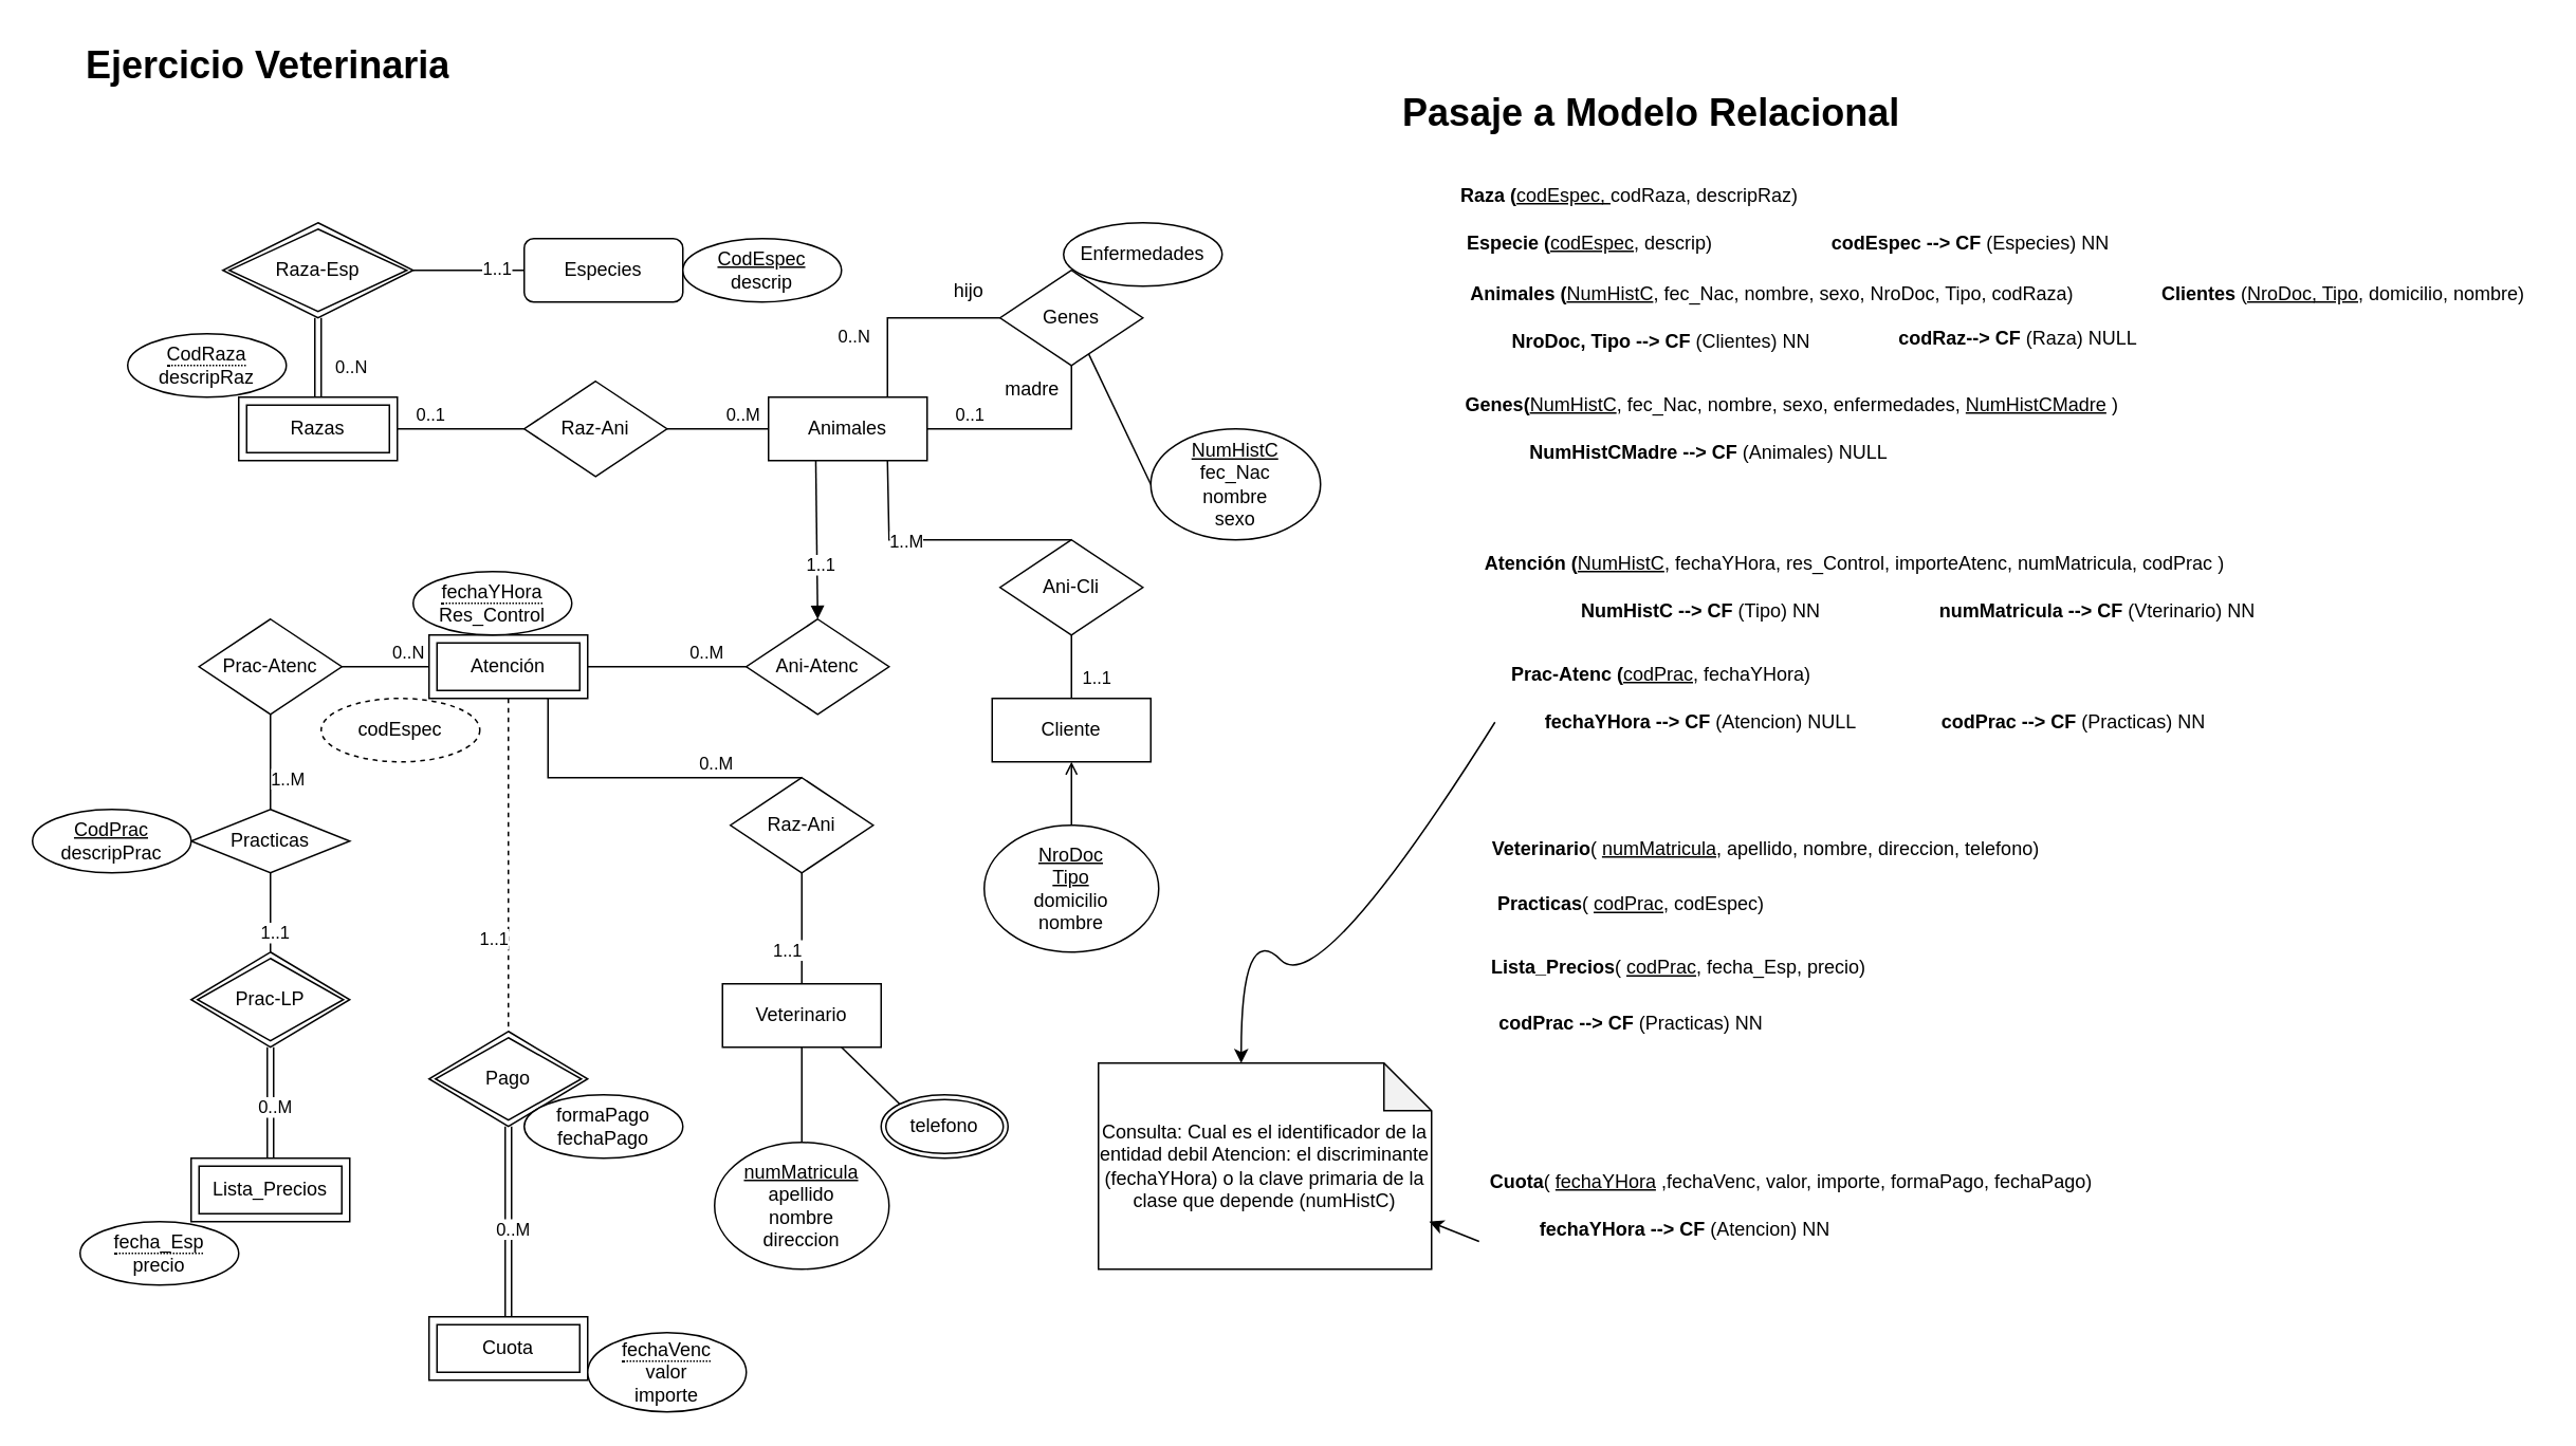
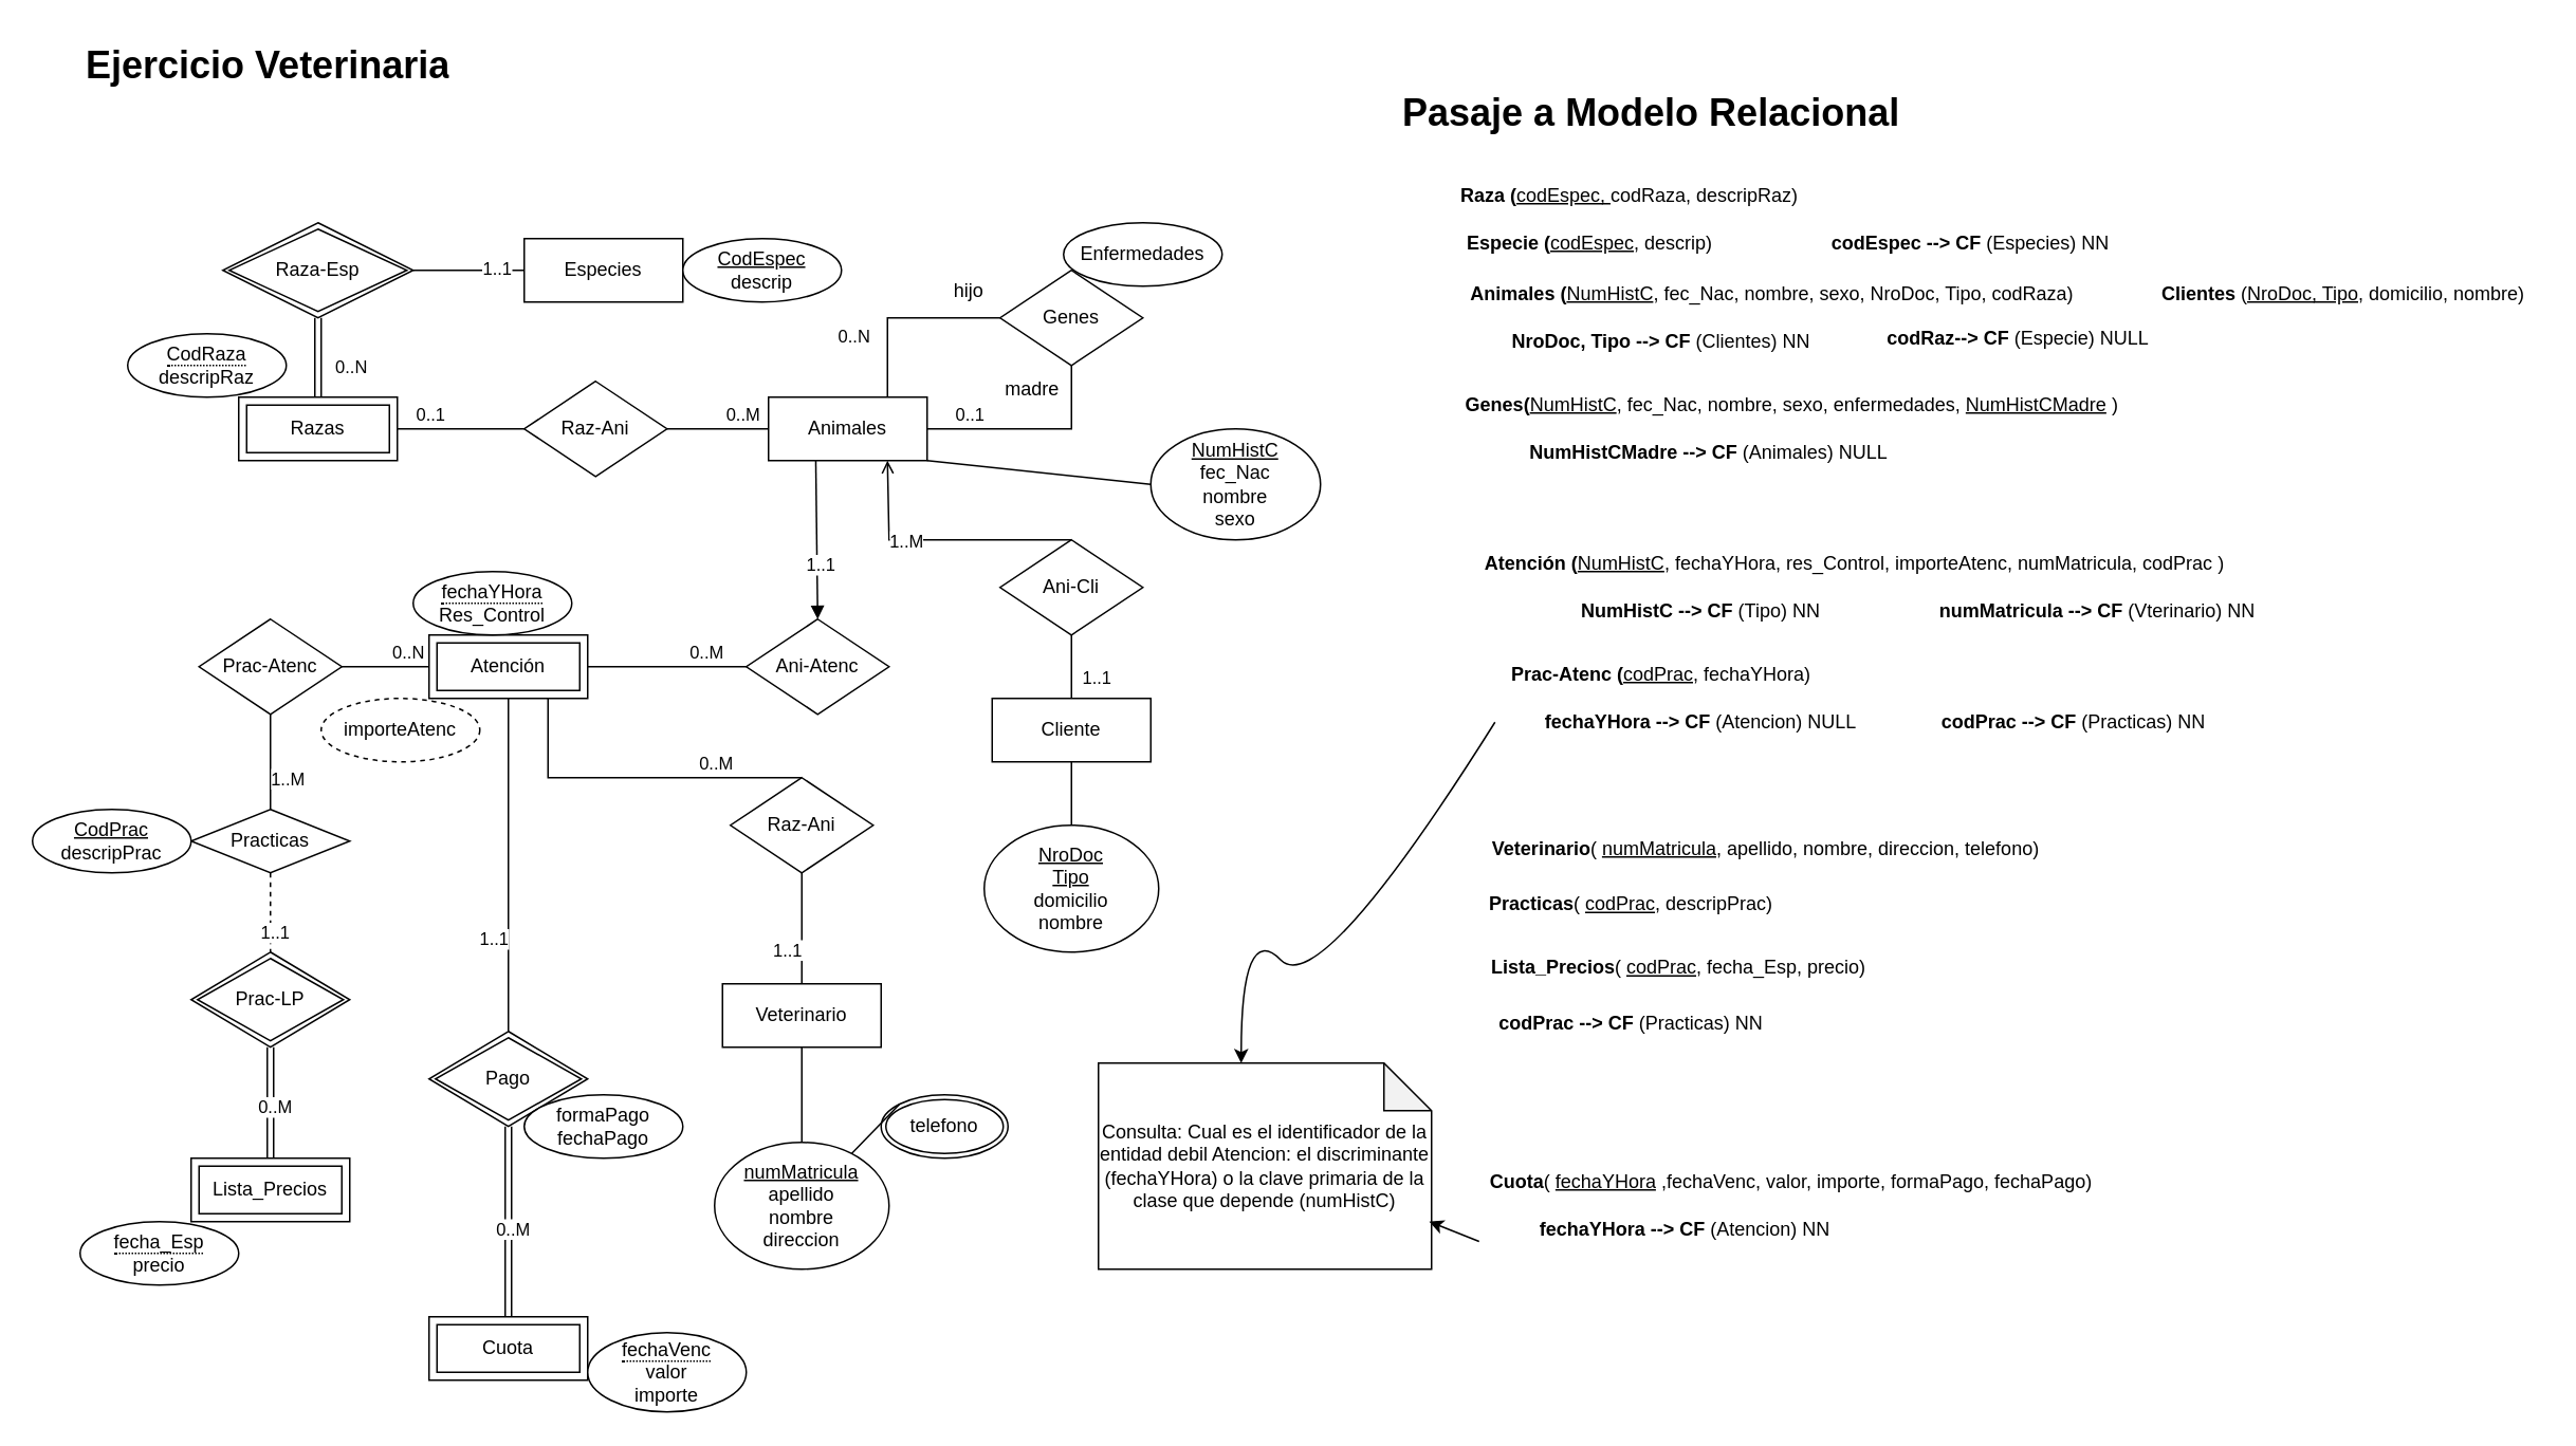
- <mxCell id="2" value="Especies" style="whiteSpace=wrap;html=1;align=center;rounded=1;" vertex="1" parent="1"><mxGeometry x="330" y="150" width="100" height="40" as="geometry" /></mxCell>
+ <mxCell id="2" value="Especies" style="whiteSpace=wrap;html=1;align=center;" vertex="1" parent="1"><mxGeometry x="330" y="150" width="100" height="40" as="geometry" /></mxCell>
- <mxCell id="89" value="&lt;b&gt;codRaz--&amp;gt; CF&lt;/b&gt;&lt;b&gt;&amp;nbsp;&lt;/b&gt;(Raza) NULL" style="text;html=1;align=center;verticalAlign=middle;whiteSpace=wrap;rounded=0;" vertex="1" parent="1"><mxGeometry x="1142" y="198" width="260" height="30" as="geometry" /></mxCell>
+ <mxCell id="89" value="&lt;b&gt;codRaz--&amp;gt; CF&lt;/b&gt;&lt;b&gt;&amp;nbsp;&lt;/b&gt;(Especie) NULL" style="text;html=1;align=center;verticalAlign=middle;whiteSpace=wrap;rounded=0;" vertex="1" parent="1"><mxGeometry x="1142" y="198" width="260" height="30" as="geometry" /></mxCell>
- <mxCell id="64" value="" style="endArrow=none;html=1;rounded=0;exitX=0;exitY=0.5;exitDx=0;exitDy=0;" edge="1" parent="1" source="63" target="23"><mxGeometry relative="1" as="geometry"><mxPoint x="430" y="280" as="sourcePoint" /><mxPoint x="494" y="280" as="targetPoint" /></mxGeometry></mxCell>
+ <mxCell id="64" value="" style="endArrow=none;html=1;rounded=0;entryX=1;entryY=1;entryDx=0;entryDy=0;exitX=0;exitY=0.5;exitDx=0;exitDy=0;" edge="1" parent="1" source="63" target="5"><mxGeometry relative="1" as="geometry"><mxPoint x="430" y="280" as="sourcePoint" /><mxPoint x="494" y="280" as="targetPoint" /></mxGeometry></mxCell>
- <mxCell id="32" value="" style="endArrow=none;html=1;rounded=0;exitX=0.5;exitY=0;exitDx=0;exitDy=0;entryX=0.75;entryY=1;entryDx=0;entryDy=0;" edge="1" parent="1" source="31" target="5"><mxGeometry relative="1" as="geometry"><mxPoint x="660" y="370" as="sourcePoint" /><mxPoint x="590" y="330" as="targetPoint" /><Array as="points"><mxPoint x="560" y="340" /></Array></mxGeometry></mxCell>
+ <mxCell id="32" value="" style="endArrow=open;html=1;rounded=0;exitX=0.5;exitY=0;exitDx=0;exitDy=0;entryX=0.75;entryY=1;entryDx=0;entryDy=0;" edge="1" parent="1" source="31" target="5"><mxGeometry relative="1" as="geometry"><mxPoint x="660" y="370" as="sourcePoint" /><mxPoint x="590" y="330" as="targetPoint" /><Array as="points"><mxPoint x="560" y="340" /></Array></mxGeometry></mxCell>
- <mxCell id="75" value="codEspec" style="ellipse;whiteSpace=wrap;html=1;align=center;dashed=1;" vertex="1" parent="1"><mxGeometry x="202" y="440" width="100" height="40" as="geometry" /></mxCell>
+ <mxCell id="75" value="importeAtenc" style="ellipse;whiteSpace=wrap;html=1;align=center;dashed=1;" vertex="1" parent="1"><mxGeometry x="202" y="440" width="100" height="40" as="geometry" /></mxCell>
- <mxCell id="66" value="" style="endArrow=open;html=1;rounded=0;entryX=0.5;entryY=1;entryDx=0;entryDy=0;exitX=0.5;exitY=0;exitDx=0;exitDy=0;" edge="1" parent="1" source="65" target="7"><mxGeometry relative="1" as="geometry"><mxPoint x="735" y="315" as="sourcePoint" /><mxPoint x="594" y="300" as="targetPoint" /></mxGeometry></mxCell>
+ <mxCell id="66" value="" style="endArrow=none;html=1;rounded=0;entryX=0.5;entryY=1;entryDx=0;entryDy=0;exitX=0.5;exitY=0;exitDx=0;exitDy=0;" edge="1" parent="1" source="65" target="7"><mxGeometry relative="1" as="geometry"><mxPoint x="735" y="315" as="sourcePoint" /><mxPoint x="594" y="300" as="targetPoint" /></mxGeometry></mxCell>
- <mxCell id="54" value="" style="endArrow=none;html=1;rounded=0;entryX=0.5;entryY=0;entryDx=0;entryDy=0;exitX=0.5;exitY=1;exitDx=0;exitDy=0;dashed=1;" edge="1" parent="1" source="8" target="51"><mxGeometry relative="1" as="geometry"><mxPoint x="310" y="560" as="sourcePoint" /><mxPoint x="480" y="190" as="targetPoint" /></mxGeometry></mxCell>
+ <mxCell id="54" value="" style="endArrow=none;html=1;rounded=0;entryX=0.5;entryY=0;entryDx=0;entryDy=0;exitX=0.5;exitY=1;exitDx=0;exitDy=0;" edge="1" parent="1" source="8" target="51"><mxGeometry relative="1" as="geometry"><mxPoint x="310" y="560" as="sourcePoint" /><mxPoint x="480" y="190" as="targetPoint" /></mxGeometry></mxCell>
- <mxCell id="49" value="" style="endArrow=none;html=1;rounded=0;entryX=0.5;entryY=0;entryDx=0;entryDy=0;exitX=0.5;exitY=1;exitDx=0;exitDy=0;" edge="1" parent="1" source="3" target="46"><mxGeometry relative="1" as="geometry"><mxPoint x="270" y="180" as="sourcePoint" /><mxPoint x="340" y="180" as="targetPoint" /></mxGeometry></mxCell>
+ <mxCell id="49" value="" style="endArrow=none;html=1;rounded=0;entryX=0.5;entryY=0;entryDx=0;entryDy=0;exitX=0.5;exitY=1;exitDx=0;exitDy=0;dashed=1;" edge="1" parent="1" source="3" target="46"><mxGeometry relative="1" as="geometry"><mxPoint x="270" y="180" as="sourcePoint" /><mxPoint x="340" y="180" as="targetPoint" /></mxGeometry></mxCell>
- <mxCell id="84" value="&lt;b&gt;Practicas&lt;/b&gt;( &lt;u&gt;codPrac&lt;/u&gt;&lt;span style=&quot;background-color: transparent; color: light-dark(rgb(0, 0, 0), rgb(255, 255, 255));&quot;&gt;, codEspec&lt;/span&gt;)" style="text;html=1;align=center;verticalAlign=middle;whiteSpace=wrap;rounded=0;" vertex="1" parent="1"><mxGeometry x="933.25" y="555" width="190" height="30" as="geometry" /></mxCell>
+ <mxCell id="84" value="&lt;b&gt;Practicas&lt;/b&gt;( &lt;u&gt;codPrac&lt;/u&gt;&lt;span style=&quot;background-color: transparent; color: light-dark(rgb(0, 0, 0), rgb(255, 255, 255));&quot;&gt;, descripPrac&lt;/span&gt;)" style="text;html=1;align=center;verticalAlign=middle;whiteSpace=wrap;rounded=0;" vertex="1" parent="1"><mxGeometry x="933.25" y="555" width="190" height="30" as="geometry" /></mxCell>
- <mxCell id="70" value="" style="endArrow=none;html=1;rounded=0;exitX=0;exitY=0;exitDx=0;exitDy=0;entryX=0.75;entryY=1;entryDx=0;entryDy=0;" edge="1" parent="1" source="69" target="6"><mxGeometry relative="1" as="geometry"><mxPoint x="515" y="730" as="sourcePoint" /><mxPoint x="515" y="670" as="targetPoint" /></mxGeometry></mxCell>
+ <mxCell id="70" value="" style="endArrow=none;html=1;rounded=0;exitX=0;exitY=0;exitDx=0;exitDy=0;" edge="1" parent="1" source="69" target="67"><mxGeometry relative="1" as="geometry"><mxPoint x="515" y="730" as="sourcePoint" /><mxPoint x="515" y="670" as="targetPoint" /></mxGeometry></mxCell>
